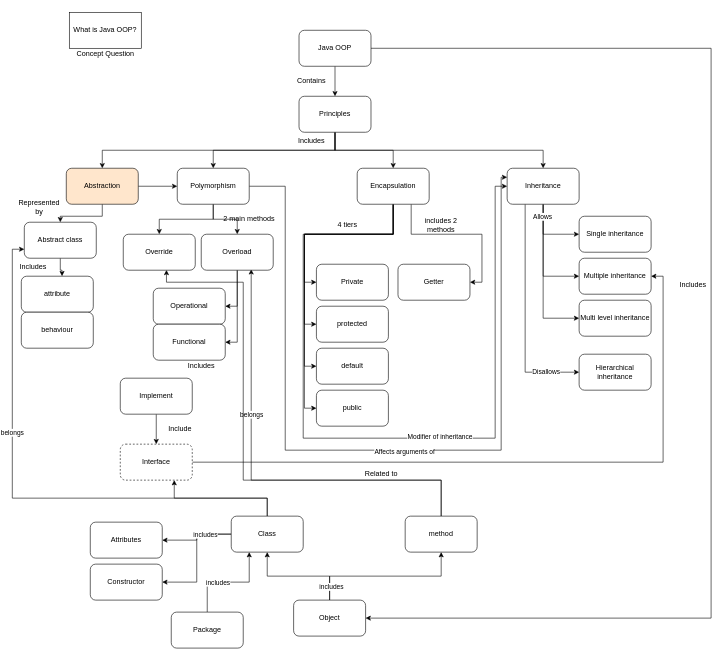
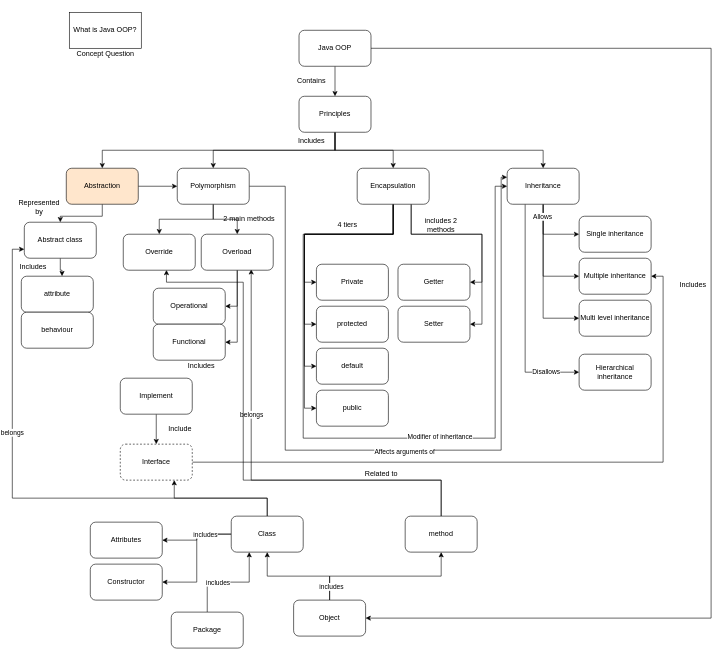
+ <mxCell id="75" value="Setter" style="rounded=1;whiteSpace=wrap;html=1;" parent="1" vertex="1"><mxGeometry x="663" y="510" width="120" height="60" as="geometry" /></mxCell>
+ <mxCell id="46" style="edgeStyle=orthogonalEdgeStyle;rounded=0;orthogonalLoop=1;jettySize=auto;html=1;exitX=0.75;exitY=1;exitDx=0;exitDy=0;entryX=1;entryY=0.5;entryDx=0;entryDy=0;" parent="1" source="49" target="75" edge="1"><mxGeometry relative="1" as="geometry"><Array as="points"><mxPoint x="685" y="390" /><mxPoint x="803" y="390" /><mxPoint x="803" y="540" /></Array></mxGeometry></mxCell>
